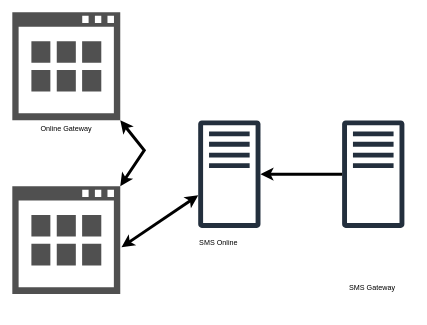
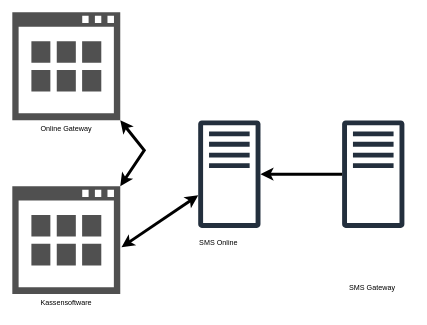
+ <mxCell id="11" value="Kassensoftware" style="text;html=1;strokeColor=none;fillColor=none;align=center;verticalAlign=middle;whiteSpace=wrap;rounded=0;" vertex="1" parent="1"><mxGeometry x="35" y="490" width="150" height="30" as="geometry" /></mxCell>
